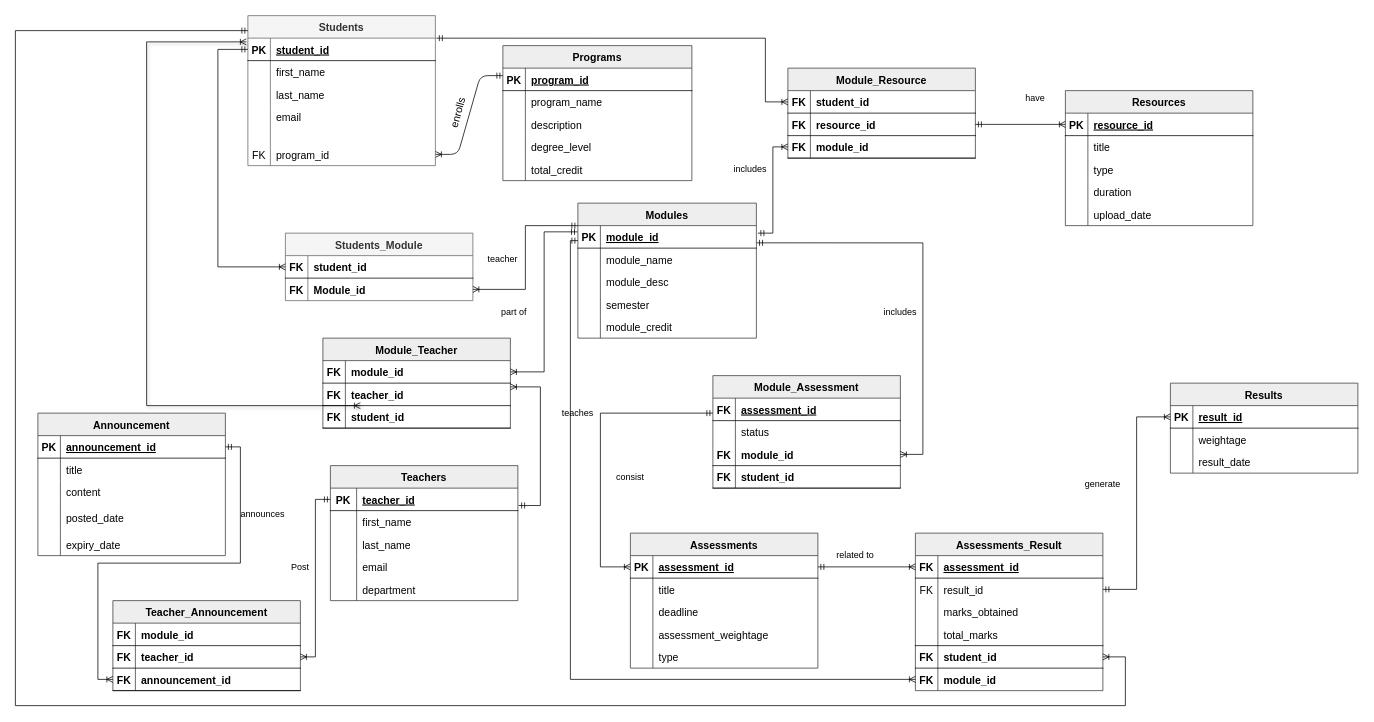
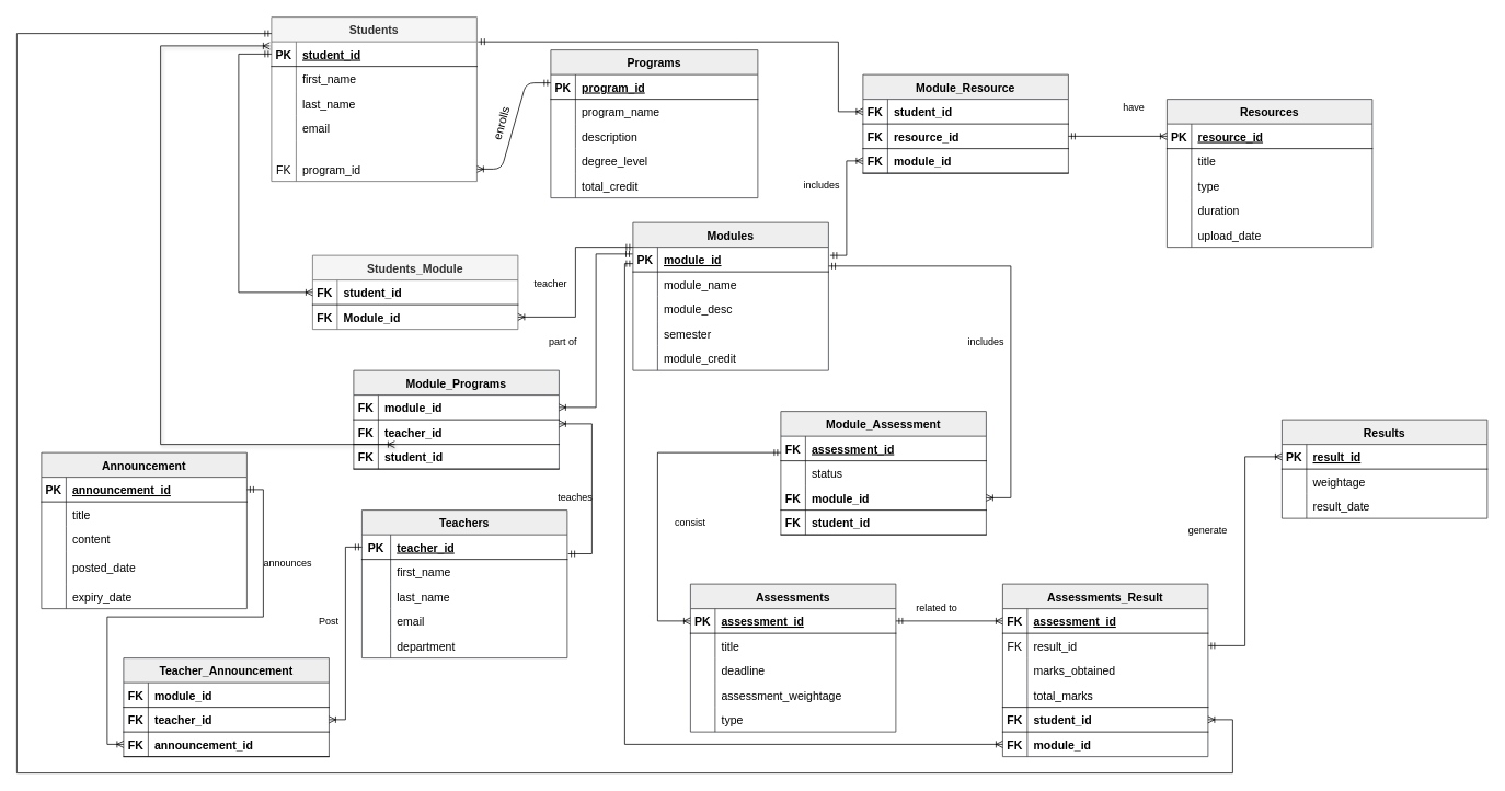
- <mxCell id="186" value="Module_Teacher" style="shape=table;startSize=30;container=1;collapsible=1;childLayout=tableLayout;fixedRows=1;rowLines=0;fontStyle=1;align=center;resizeLast=1;fillColor=#eeeeee;strokeColor=#36393d;fontSize=14;" parent="1" vertex="1"><mxGeometry x="430" y="450" width="250" height="120" as="geometry" /></mxCell>
+ <mxCell id="186" value="Module_Programs" style="shape=table;startSize=30;container=1;collapsible=1;childLayout=tableLayout;fixedRows=1;rowLines=0;fontStyle=1;align=center;resizeLast=1;fillColor=#eeeeee;strokeColor=#36393d;fontSize=14;" parent="1" vertex="1"><mxGeometry x="430" y="450" width="250" height="120" as="geometry" /></mxCell>
- <mxCell id="212" value="teaches" style="text;html=1;align=center;verticalAlign=middle;whiteSpace=wrap;rounded=0;" parent="1" vertex="1"><mxGeometry x="740" y="535" width="60" height="30" as="geometry" /></mxCell>
+ <mxCell id="212" value="teaches" style="text;html=1;align=center;verticalAlign=middle;whiteSpace=wrap;rounded=0;" parent="1" vertex="1"><mxGeometry x="670" y="590" width="60" height="30" as="geometry" /></mxCell>
